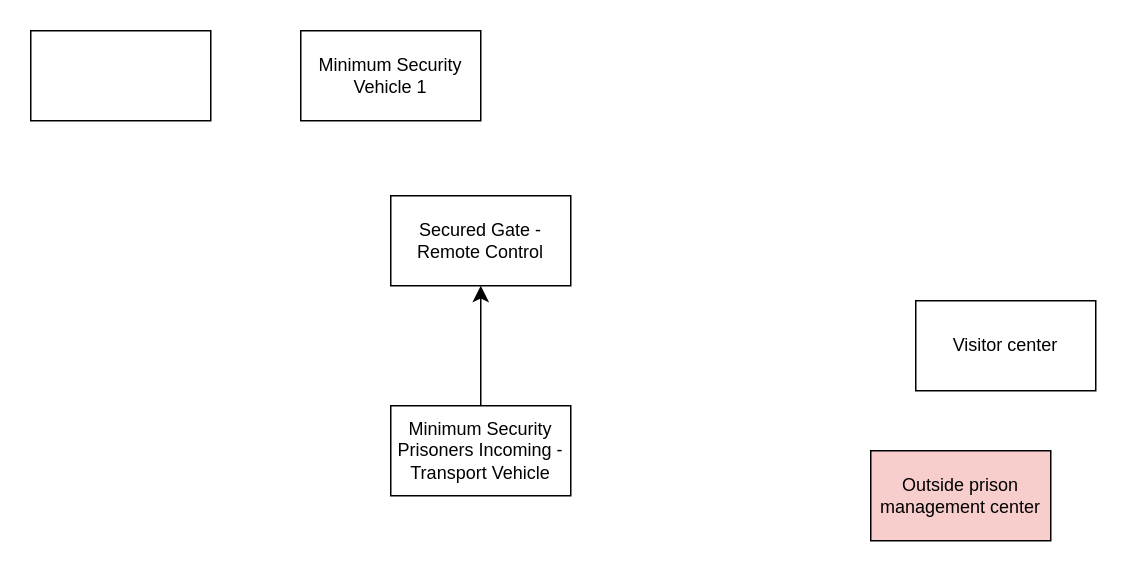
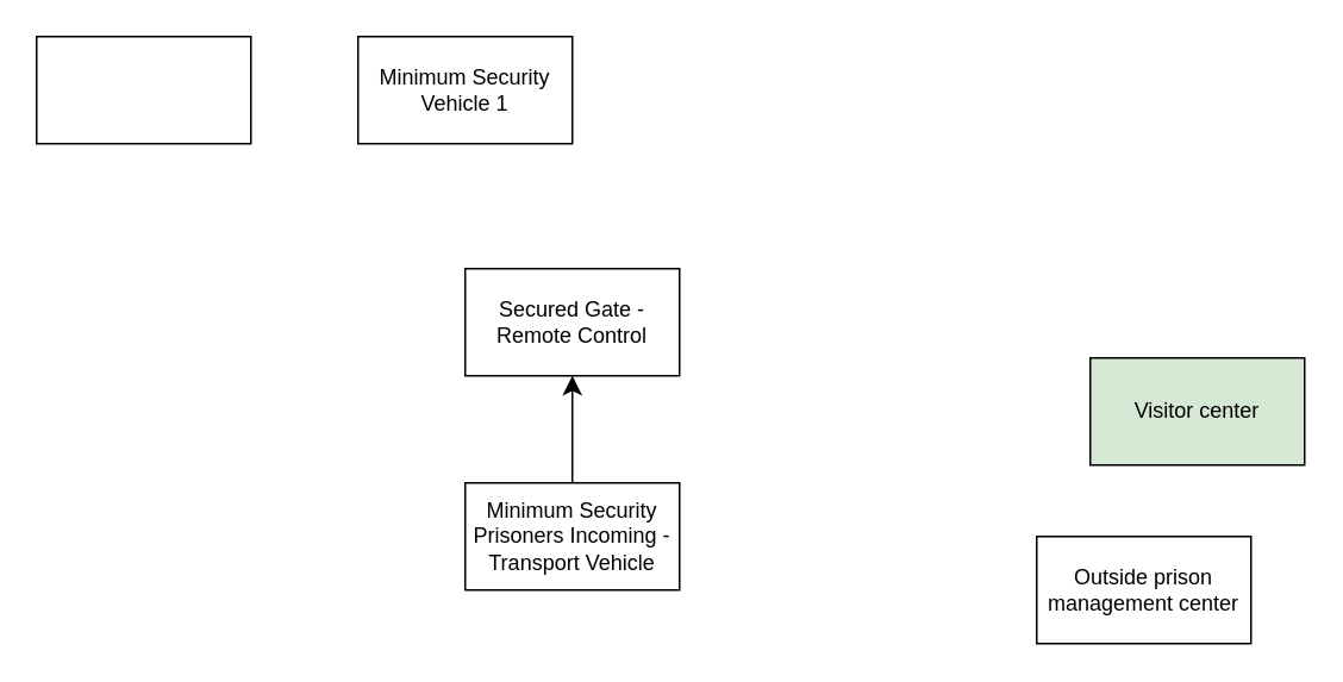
- <mxCell id="4" value="Secured Gate - Remote Control" style="whiteSpace=wrap;html=1;" vertex="1" parent="1"><mxGeometry x="260" y="130" width="120" height="60" as="geometry" /></mxCell>
+ <mxCell id="4" value="Secured Gate - Remote Control" style="whiteSpace=wrap;html=1;" vertex="1" parent="1"><mxGeometry x="260" y="150" width="120" height="60" as="geometry" /></mxCell>
- <mxCell id="5" value="Visitor center" style="whiteSpace=wrap;html=1;" vertex="1" parent="1"><mxGeometry x="610" y="200" width="120" height="60" as="geometry" /></mxCell>
+ <mxCell id="5" value="Visitor center" style="whiteSpace=wrap;html=1;fillColor=#d5e8d4;" vertex="1" parent="1"><mxGeometry x="610" y="200" width="120" height="60" as="geometry" /></mxCell>
- <mxCell id="6" value="Outside prison management center" style="whiteSpace=wrap;html=1;fillColor=#f8cecc;" vertex="1" parent="1"><mxGeometry x="580" y="300" width="120" height="60" as="geometry" /></mxCell>
+ <mxCell id="6" value="Outside prison management center" style="whiteSpace=wrap;html=1;" vertex="1" parent="1"><mxGeometry x="580" y="300" width="120" height="60" as="geometry" /></mxCell>
